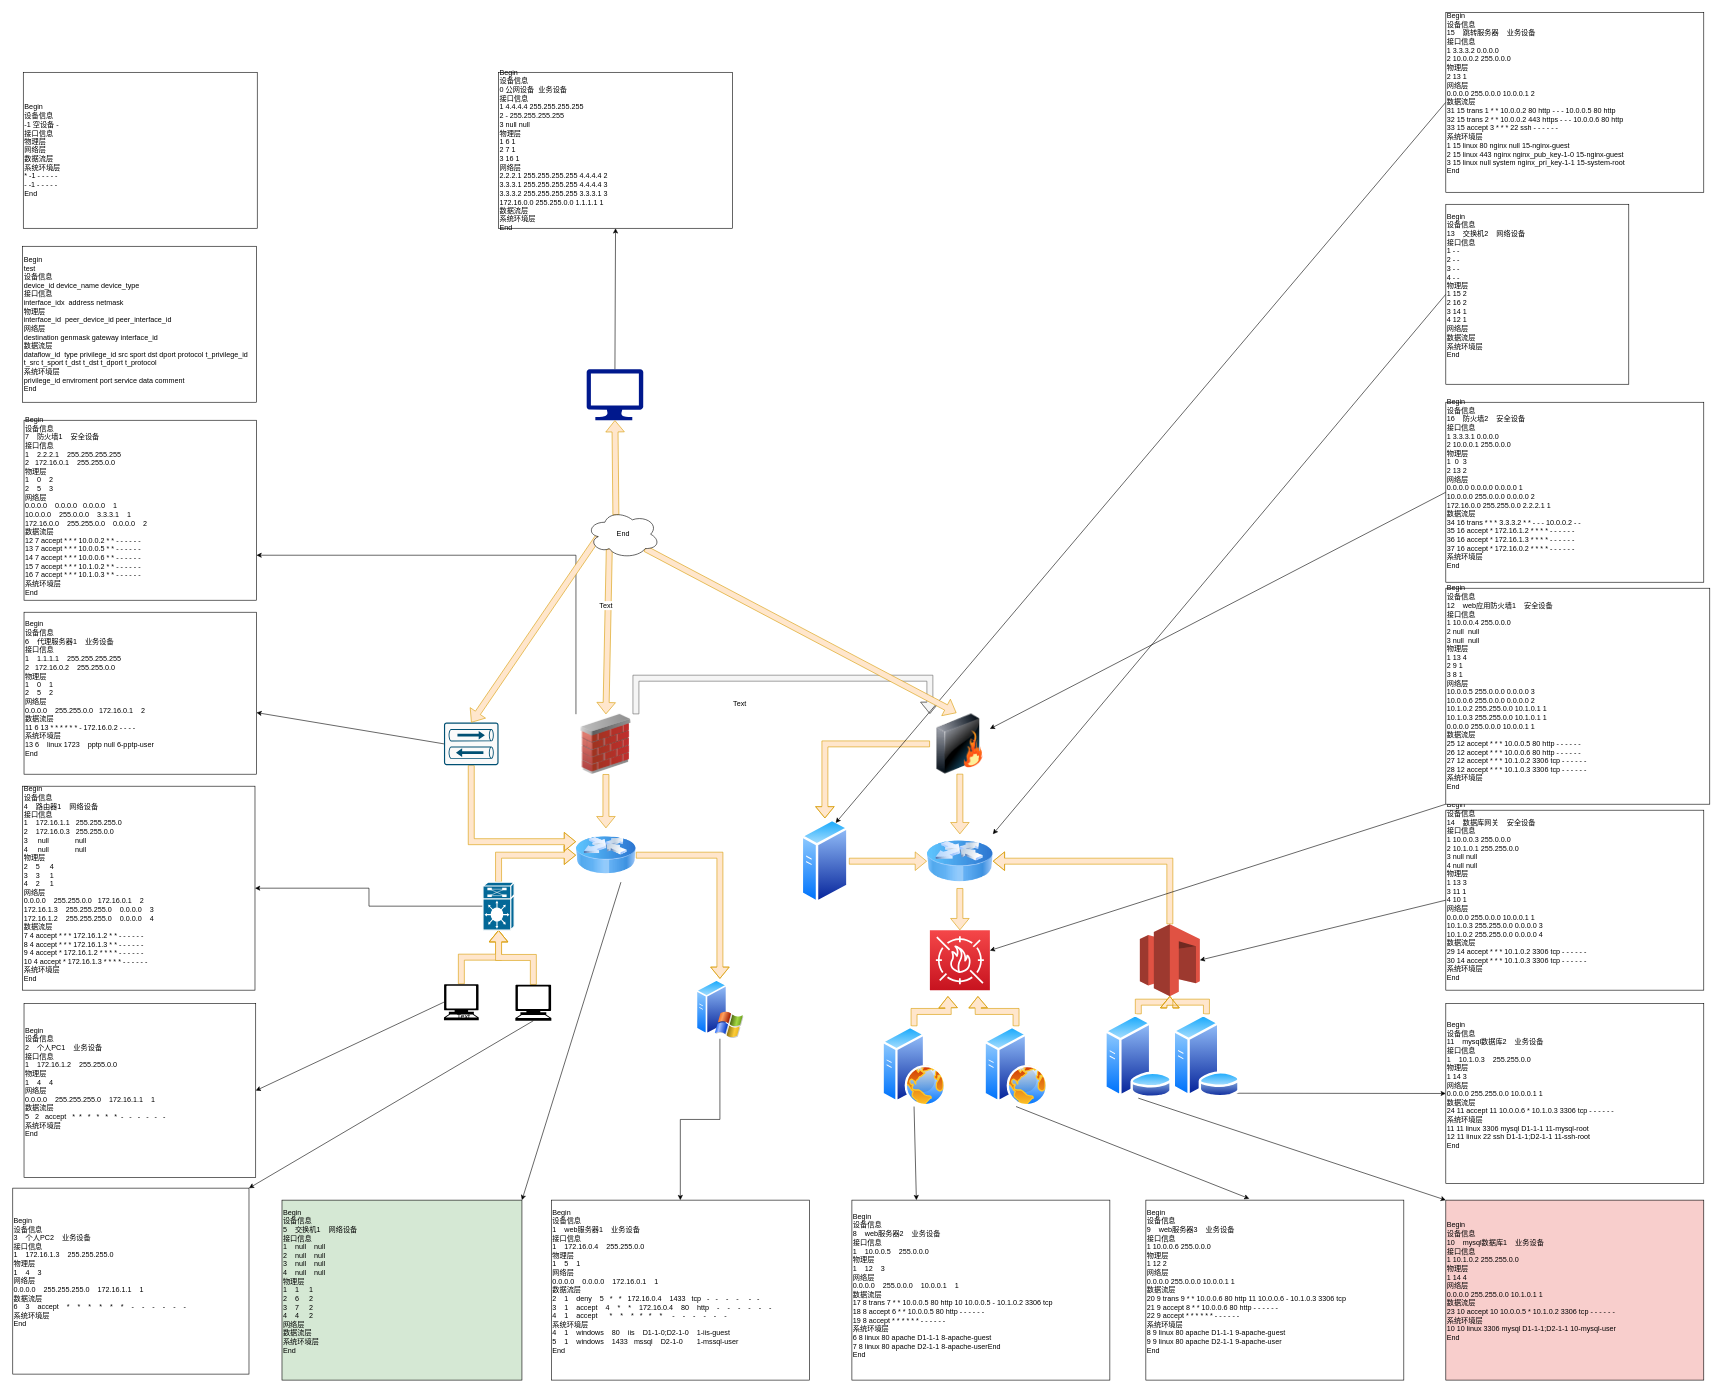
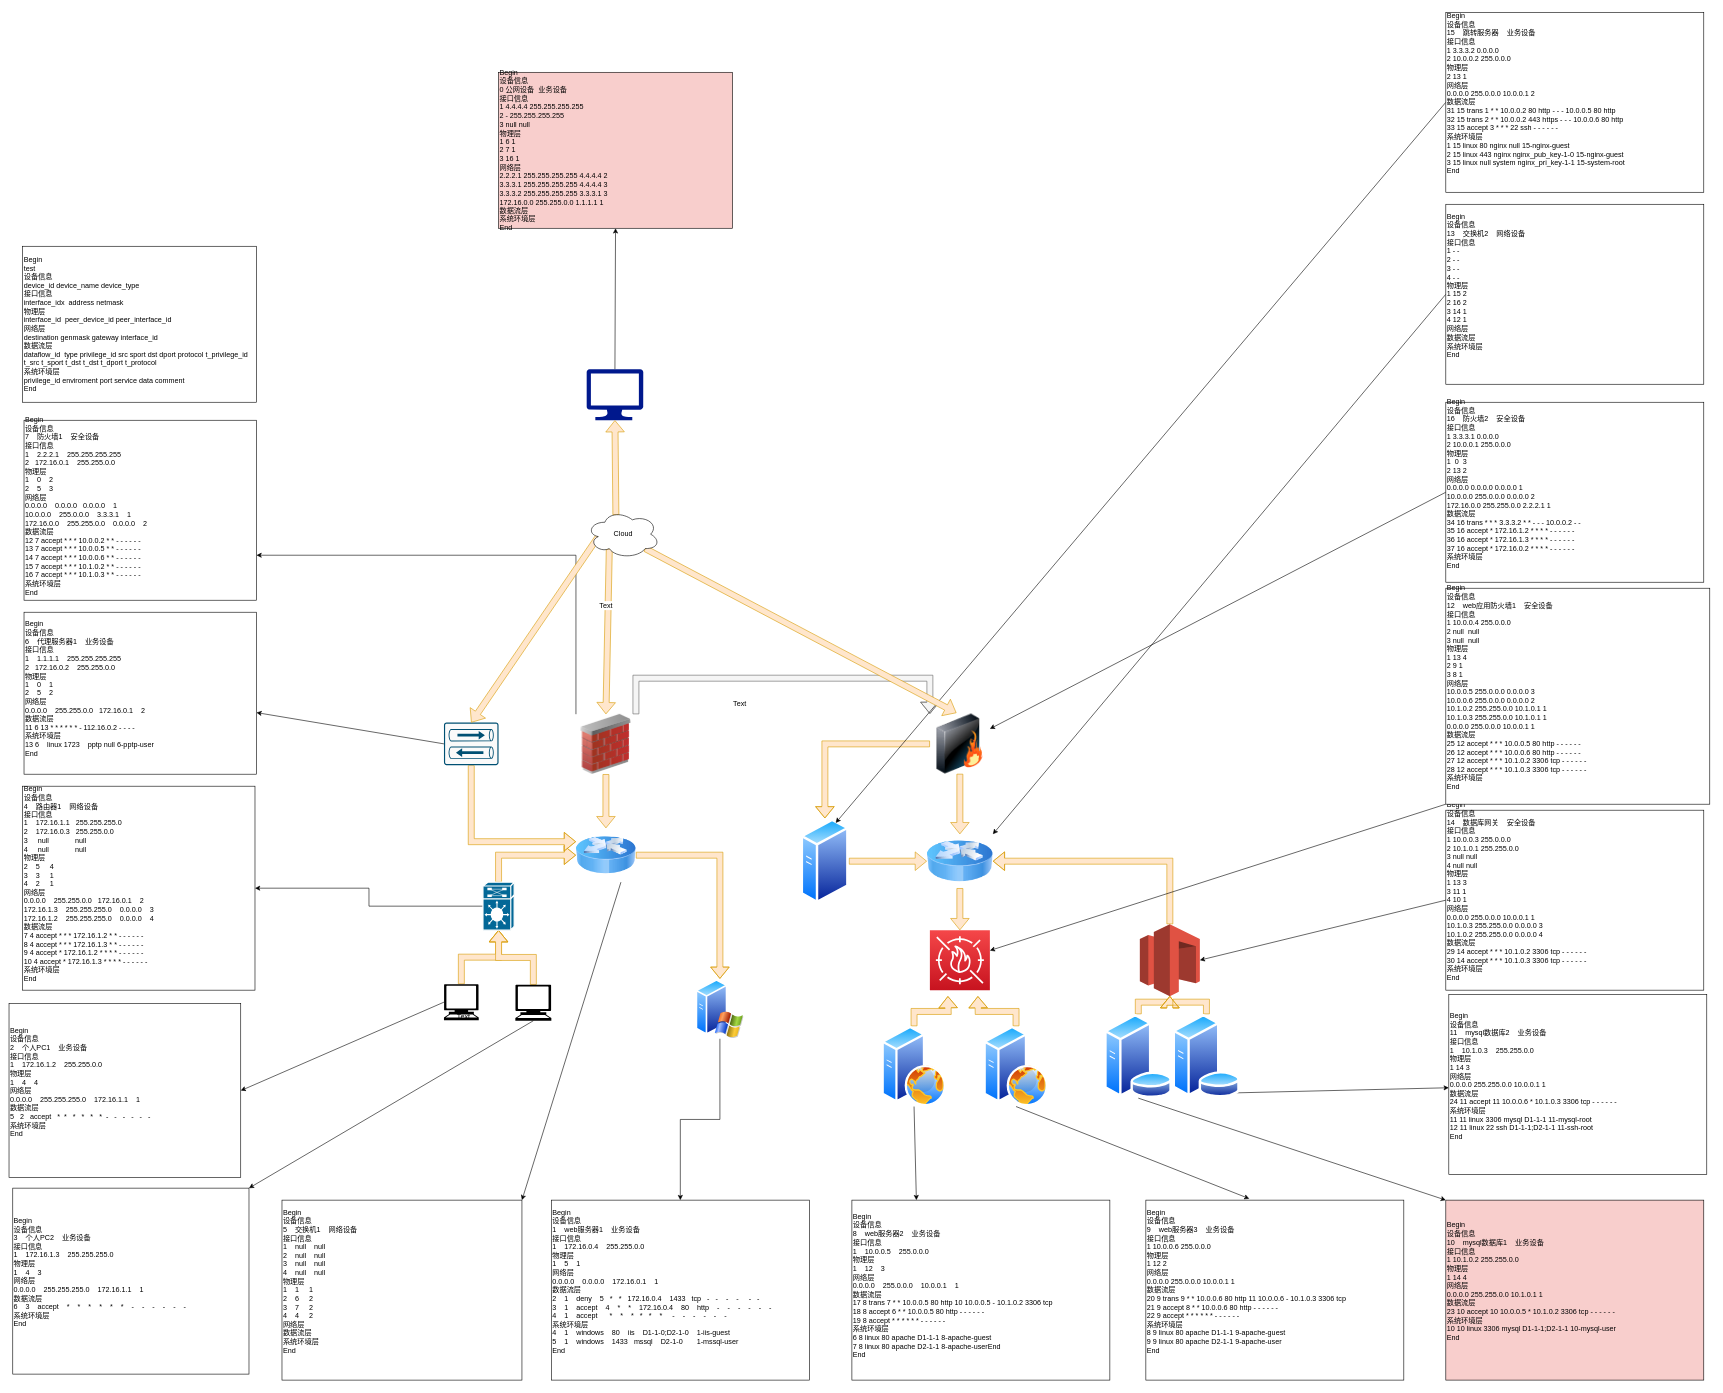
- <mxCell id="24" value="Begin&#10;设备信息&#10;-1 空设备 -&#10;接口信息&#10;物理层&#10;网络层&#10;数据流层&#10;系统环境层&#10;* -1 - - - - -&#10;- -1 - - - - - &#10;End" style="whiteSpace=wrap;shadow=0;align=left;" parent="1" vertex="1"><mxGeometry x="37.75" y="120" width="390" height="260" as="geometry" /></mxCell>
- <mxCell id="68" value="Begin&#10;设备信息&#10;0 公网设备  业务设备&#10;接口信息&#10;1 4.4.4.4 255.255.255.255&#10;2 - 255.255.255.255&#10;3 null null&#10;物理层&#10;1 6 1&#10;2 7 1&#10;3 16 1&#10;网络层&#10;2.2.2.1 255.255.255.255 4.4.4.4 2&#10;3.3.3.1 255.255.255.255 4.4.4.4 3&#10;3.3.3.2 255.255.255.255 3.3.3.1 3&#10;172.16.0.0 255.255.0.0 1.1.1.1 1&#10;数据流层 &#10;系统环境层&#10;End" style="whiteSpace=wrap;shadow=0;align=left;" parent="1" vertex="1"><mxGeometry x="830" y="120" width="390" height="260" as="geometry" /></mxCell>
+ <mxCell id="68" value="Begin&#10;设备信息&#10;0 公网设备  业务设备&#10;接口信息&#10;1 4.4.4.4 255.255.255.255&#10;2 - 255.255.255.255&#10;3 null null&#10;物理层&#10;1 6 1&#10;2 7 1&#10;3 16 1&#10;网络层&#10;2.2.2.1 255.255.255.255 4.4.4.4 2&#10;3.3.3.1 255.255.255.255 4.4.4.4 3&#10;3.3.3.2 255.255.255.255 3.3.3.1 3&#10;172.16.0.0 255.255.0.0 1.1.1.1 1&#10;数据流层 &#10;系统环境层&#10;End" style="whiteSpace=wrap;shadow=0;align=left;fillColor=#f8cecc;" parent="1" vertex="1"><mxGeometry x="830" y="120" width="390" height="260" as="geometry" /></mxCell>
- <mxCell id="70" value="Begin&#10;设备信息&#10;13    交换机2    网络设备    &#10;接口信息&#10;1 - -&#10;2 - -&#10;3 - -&#10;4 - -&#10;物理层&#10;1 15 2&#10;2 16 2 &#10;3 14 1&#10;4 12 1&#10;网络层&#10;数据流层&#10;系统环境层&#10;End&#10;&#10;" style="whiteSpace=wrap;shadow=0;align=left;" parent="1" vertex="1"><mxGeometry x="2409" y="340" width="305" height="300" as="geometry" /></mxCell>
+ <mxCell id="70" value="Begin&#10;设备信息&#10;13    交换机2    网络设备    &#10;接口信息&#10;1 - -&#10;2 - -&#10;3 - -&#10;4 - -&#10;物理层&#10;1 15 2&#10;2 16 2 &#10;3 14 1&#10;4 12 1&#10;网络层&#10;数据流层&#10;系统环境层&#10;End&#10;&#10;" style="whiteSpace=wrap;shadow=0;align=left;" parent="1" vertex="1"><mxGeometry x="2409" y="340" width="430" height="300" as="geometry" /></mxCell>
- <mxCell id="78" value="End" style="ellipse;shape=cloud;whiteSpace=wrap;html=1;align=center;" parent="1" vertex="1"><mxGeometry x="976.78" y="850" width="122" height="80" as="geometry" /></mxCell>
+ <mxCell id="78" value="Cloud" style="ellipse;shape=cloud;whiteSpace=wrap;html=1;align=center;" parent="1" vertex="1"><mxGeometry x="976.78" y="850" width="122" height="80" as="geometry" /></mxCell>
- <mxCell id="27" value="Begin&#10;设备信息&#10;6    代理服务器1    业务设备    &#10;接口信息&#10;1    1.1.1.1    255.255.255.255&#10;2   172.16.0.2    255.255.0.0&#10;物理层&#10;1    0    1&#10;2    5    2&#10;网络层&#10;0.0.0.0    255.255.0.0   172.16.0.1    2&#10;数据流层&#10;11&#09;6&#09;13&#09;*&#09;*&#09;*&#09;*&#09;*&#09;*&#09;-&#09;172.16.0.2&#09;-&#09;-&#09;- -&#10;系统环境层&#10;13&#09;6    linux&#09;1723    pptp&#09;null&#09;6-pptp-user&#10;End&#10;" style="whiteSpace=wrap;shadow=0;align=left;" parent="1" vertex="1"><mxGeometry x="39" y="1020" width="387.5" height="270" as="geometry" /></mxCell>
+ <mxCell id="27" value="Begin&#10;设备信息&#10;6    代理服务器1    业务设备    &#10;接口信息&#10;1    1.1.1.1    255.255.255.255&#10;2   172.16.0.2    255.255.0.0&#10;物理层&#10;1    0    1&#10;2    5    2&#10;网络层&#10;0.0.0.0    255.255.0.0   172.16.0.1    2&#10;数据流层&#10;11&#09;6&#09;13&#09;*&#09;*&#09;*&#09;*&#09;*&#09;*&#09;-&#09;112.16.0.2&#09;-&#09;-&#09;- -&#10;系统环境层&#10;13&#09;6    linux&#09;1723    pptp&#09;null&#09;6-pptp-user&#10;End&#10;" style="whiteSpace=wrap;shadow=0;align=left;" parent="1" vertex="1"><mxGeometry x="39" y="1020" width="387.5" height="270" as="geometry" /></mxCell>
- <mxCell id="28" value="Begin&#10;设备信息&#10;2    个人PC1    业务设备    &#10;接口信息&#10;1    172.16.1.2    255.255.0.0&#10;物理层&#10;1    4    4&#10;网络层&#10;0.0.0.0    255.255.255.0    172.16.1.1    1&#10;数据流层 &#10;5   2   accept   *  *   *   *   *   *  -   -   -   -   -   - &#10;系统环境层&#10;End&#10;&#10;" style="whiteSpace=wrap;shadow=0;align=left;" parent="1" vertex="1"><mxGeometry x="39" y="1672.5" width="386.25" height="290" as="geometry" /></mxCell>
+ <mxCell id="28" value="Begin&#10;设备信息&#10;2    个人PC1    业务设备    &#10;接口信息&#10;1    172.16.1.2    255.255.0.0&#10;物理层&#10;1    4    4&#10;网络层&#10;0.0.0.0    255.255.255.0    172.16.1.1    1&#10;数据流层 &#10;5   2   accept   *  *   *   *   *   *  -   -   -   -   -   - &#10;系统环境层&#10;End&#10;&#10;" style="whiteSpace=wrap;shadow=0;align=left;" parent="1" vertex="1"><mxGeometry x="14" y="1672.5" width="386.25" height="290" as="geometry" /></mxCell>
- <mxCell id="58" value="Begin&#10;设备信息&#10;11    mysql数据库2    业务设备    &#10;接口信息&#10;1    10.1.0.3    255.255.0.0&#10;物理层&#10;1&#09;14 3&#10;网络层&#10;0.0.0.0 255.255.0.0&#09;10.0.0.1&#09;1&#10;数据流层&#10;24 11&#09;accept&#09;11&#09;10.0.0.6&#09;*&#09;10.1.0.3&#09;3306&#09;tcp&#09;-&#09;-&#09;-&#09;-&#09;-&#09;-&#10;系统环境层&#10;11&#09;11&#09;linux&#09;3306&#09;mysql&#09;D1-1-1&#09;11-mysql-root&#10;12&#09;11&#09;linux&#09;22&#09;ssh&#09;D1-1-1;D2-1-1&#09;11-ssh-root&#10;End&#10;&#10;" style="whiteSpace=wrap;shadow=0;align=left;" parent="1" vertex="1"><mxGeometry x="2409" y="1672.5" width="430" height="300" as="geometry" /></mxCell>
+ <mxCell id="58" value="Begin&#10;设备信息&#10;11    mysql数据库2    业务设备    &#10;接口信息&#10;1    10.1.0.3    255.255.0.0&#10;物理层&#10;1&#09;14 3&#10;网络层&#10;0.0.0.0 255.255.0.0&#09;10.0.0.1&#09;1&#10;数据流层&#10;24 11&#09;accept&#09;11&#09;10.0.0.6&#09;*&#09;10.1.0.3&#09;3306&#09;tcp&#09;-&#09;-&#09;-&#09;-&#09;-&#09;-&#10;系统环境层&#10;11&#09;11&#09;linux&#09;3306&#09;mysql&#09;D1-1-1&#09;11-mysql-root&#10;12&#09;11&#09;linux&#09;22&#09;ssh&#09;D1-1-1;D2-1-1&#09;11-ssh-root&#10;End&#10;&#10;" style="whiteSpace=wrap;shadow=0;align=left;" parent="1" vertex="1"><mxGeometry x="2414" y="1657.5" width="430" height="300" as="geometry" /></mxCell>
- <mxCell id="31" value="Begin&#10;设备信息&#10;5    交换机1    网络设备    &#10;接口信息&#10;1    null    null&#10;2    null    null&#10;3    null    null&#10;4    null    null&#10;物理层&#10;1    1     1&#10;2    6     2&#10;3    7     2&#10;4    4     2&#10;网络层&#10;数据流层   &#10;系统环境层&#10;End&#10;&#10;" style="whiteSpace=wrap;shadow=0;align=left;fillColor=#d5e8d4;" parent="1" vertex="1"><mxGeometry x="469" y="2000" width="400" height="300" as="geometry" /></mxCell>
+ <mxCell id="31" value="Begin&#10;设备信息&#10;5    交换机1    网络设备    &#10;接口信息&#10;1    null    null&#10;2    null    null&#10;3    null    null&#10;4    null    null&#10;物理层&#10;1    1     1&#10;2    6     2&#10;3    7     2&#10;4    4     2&#10;网络层&#10;数据流层   &#10;系统环境层&#10;End&#10;&#10;" style="whiteSpace=wrap;shadow=0;align=left;" parent="1" vertex="1"><mxGeometry x="469" y="2000" width="400" height="300" as="geometry" /></mxCell>
